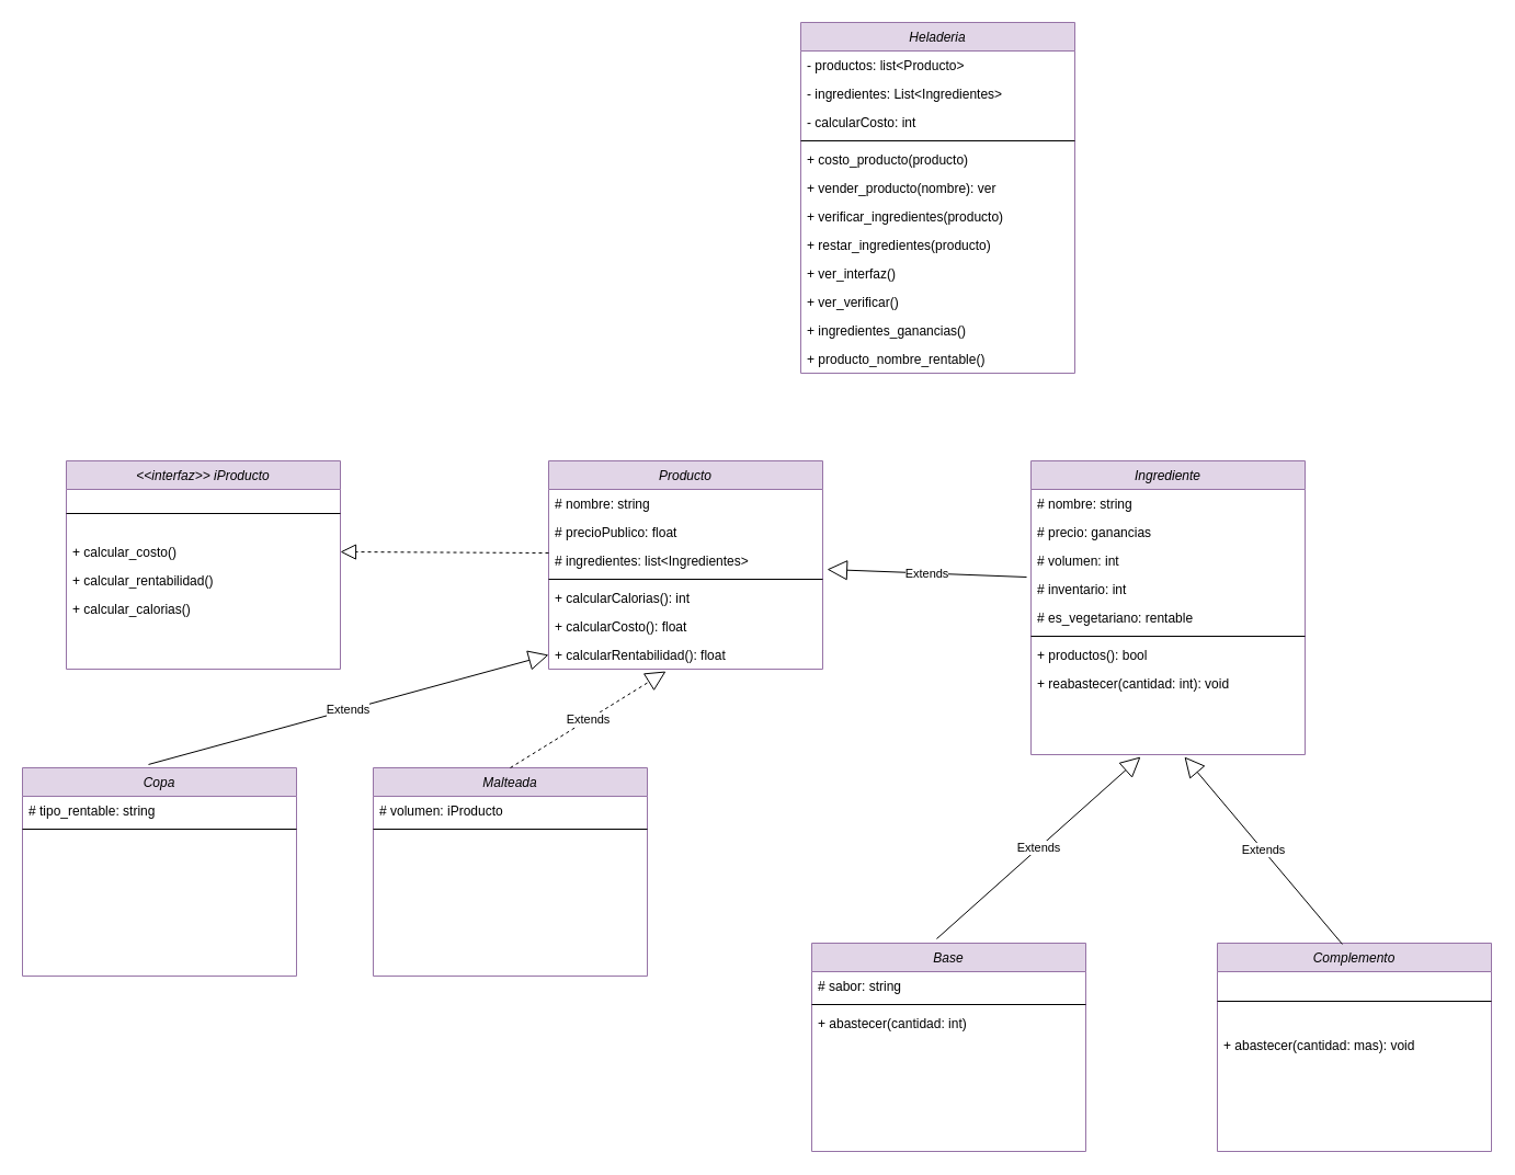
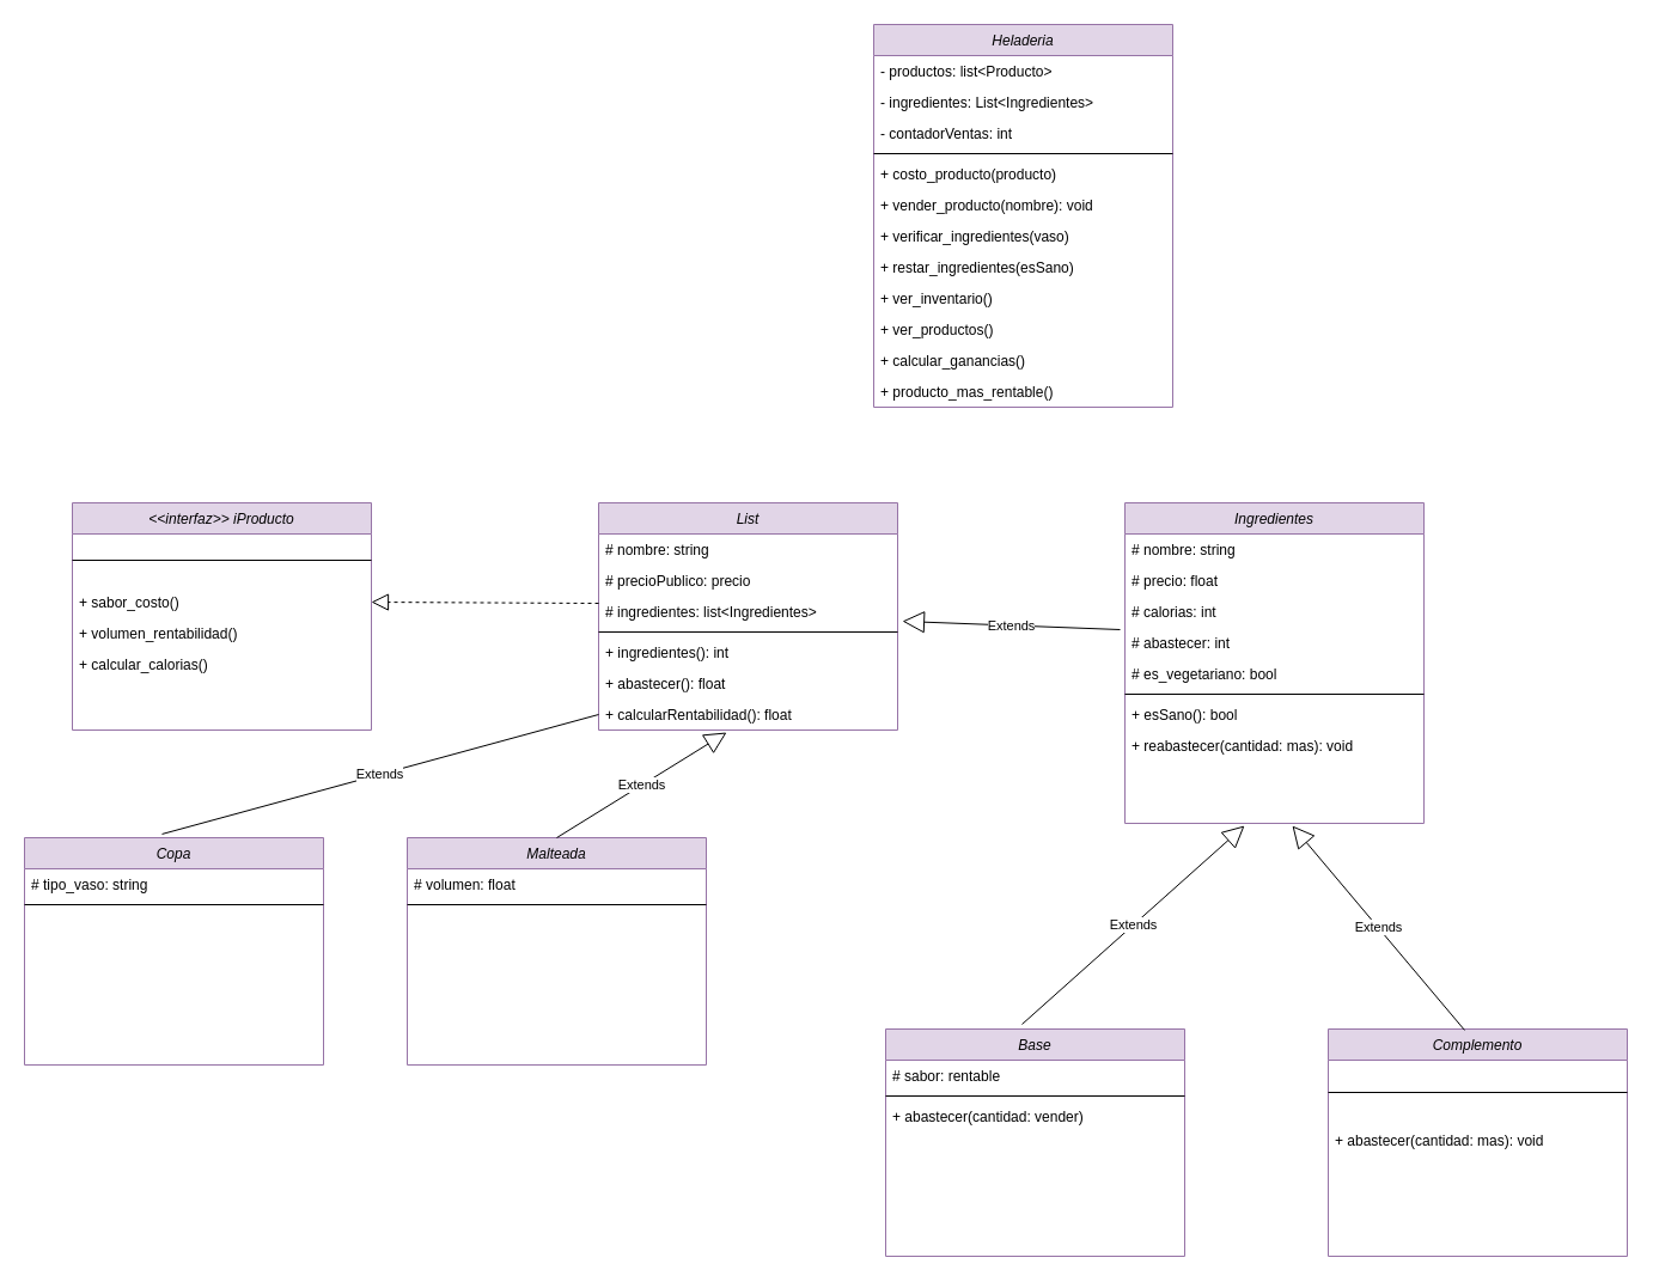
- <mxCell id="5" value="- calcularCosto: int" style="text;align=left;verticalAlign=top;spacingLeft=4;spacingRight=4;overflow=hidden;rotatable=0;points=[[0,0.5],[1,0.5]];portConstraint=eastwest;rounded=0;shadow=0;html=0;" parent="2" vertex="1"><mxGeometry y="78" width="250" height="26" as="geometry" /></mxCell>
+ <mxCell id="5" value="- contadorVentas: int" style="text;align=left;verticalAlign=top;spacingLeft=4;spacingRight=4;overflow=hidden;rotatable=0;points=[[0,0.5],[1,0.5]];portConstraint=eastwest;rounded=0;shadow=0;html=0;" parent="2" vertex="1"><mxGeometry y="78" width="250" height="26" as="geometry" /></mxCell>
- <mxCell id="8" value="+ vender_producto(nombre): ver" style="text;align=left;verticalAlign=top;spacingLeft=4;spacingRight=4;overflow=hidden;rotatable=0;points=[[0,0.5],[1,0.5]];portConstraint=eastwest;" parent="2" vertex="1"><mxGeometry y="138" width="250" height="26" as="geometry" /></mxCell>
+ <mxCell id="8" value="+ vender_producto(nombre): void" style="text;align=left;verticalAlign=top;spacingLeft=4;spacingRight=4;overflow=hidden;rotatable=0;points=[[0,0.5],[1,0.5]];portConstraint=eastwest;" parent="2" vertex="1"><mxGeometry y="138" width="250" height="26" as="geometry" /></mxCell>
- <mxCell id="9" value="+ verificar_ingredientes(producto)" style="text;align=left;verticalAlign=top;spacingLeft=4;spacingRight=4;overflow=hidden;rotatable=0;points=[[0,0.5],[1,0.5]];portConstraint=eastwest;" vertex="1" parent="2"><mxGeometry y="164" width="250" height="26" as="geometry" /></mxCell>
+ <mxCell id="9" value="+ verificar_ingredientes(vaso)" style="text;align=left;verticalAlign=top;spacingLeft=4;spacingRight=4;overflow=hidden;rotatable=0;points=[[0,0.5],[1,0.5]];portConstraint=eastwest;" vertex="1" parent="2"><mxGeometry y="164" width="250" height="26" as="geometry" /></mxCell>
- <mxCell id="10" value="+ restar_ingredientes(producto)" style="text;align=left;verticalAlign=top;spacingLeft=4;spacingRight=4;overflow=hidden;rotatable=0;points=[[0,0.5],[1,0.5]];portConstraint=eastwest;" vertex="1" parent="2"><mxGeometry y="190" width="250" height="26" as="geometry" /></mxCell>
+ <mxCell id="10" value="+ restar_ingredientes(esSano)" style="text;align=left;verticalAlign=top;spacingLeft=4;spacingRight=4;overflow=hidden;rotatable=0;points=[[0,0.5],[1,0.5]];portConstraint=eastwest;" vertex="1" parent="2"><mxGeometry y="190" width="250" height="26" as="geometry" /></mxCell>
- <mxCell id="11" value="+ ver_interfaz()" style="text;align=left;verticalAlign=top;spacingLeft=4;spacingRight=4;overflow=hidden;rotatable=0;points=[[0,0.5],[1,0.5]];portConstraint=eastwest;" vertex="1" parent="2"><mxGeometry y="216" width="250" height="26" as="geometry" /></mxCell>
+ <mxCell id="11" value="+ ver_inventario()" style="text;align=left;verticalAlign=top;spacingLeft=4;spacingRight=4;overflow=hidden;rotatable=0;points=[[0,0.5],[1,0.5]];portConstraint=eastwest;" vertex="1" parent="2"><mxGeometry y="216" width="250" height="26" as="geometry" /></mxCell>
- <mxCell id="12" value="+ ver_verificar()" style="text;align=left;verticalAlign=top;spacingLeft=4;spacingRight=4;overflow=hidden;rotatable=0;points=[[0,0.5],[1,0.5]];portConstraint=eastwest;" vertex="1" parent="2"><mxGeometry y="242" width="250" height="26" as="geometry" /></mxCell>
+ <mxCell id="12" value="+ ver_productos()" style="text;align=left;verticalAlign=top;spacingLeft=4;spacingRight=4;overflow=hidden;rotatable=0;points=[[0,0.5],[1,0.5]];portConstraint=eastwest;" vertex="1" parent="2"><mxGeometry y="242" width="250" height="26" as="geometry" /></mxCell>
- <mxCell id="13" value="+ ingredientes_ganancias()" style="text;align=left;verticalAlign=top;spacingLeft=4;spacingRight=4;overflow=hidden;rotatable=0;points=[[0,0.5],[1,0.5]];portConstraint=eastwest;" vertex="1" parent="2"><mxGeometry y="268" width="250" height="26" as="geometry" /></mxCell>
+ <mxCell id="13" value="+ calcular_ganancias()" style="text;align=left;verticalAlign=top;spacingLeft=4;spacingRight=4;overflow=hidden;rotatable=0;points=[[0,0.5],[1,0.5]];portConstraint=eastwest;" vertex="1" parent="2"><mxGeometry y="268" width="250" height="26" as="geometry" /></mxCell>
- <mxCell id="14" value="+ producto_nombre_rentable()" style="text;align=left;verticalAlign=top;spacingLeft=4;spacingRight=4;overflow=hidden;rotatable=0;points=[[0,0.5],[1,0.5]];portConstraint=eastwest;" vertex="1" parent="2"><mxGeometry y="294" width="250" height="26" as="geometry" /></mxCell>
+ <mxCell id="14" value="+ producto_mas_rentable()" style="text;align=left;verticalAlign=top;spacingLeft=4;spacingRight=4;overflow=hidden;rotatable=0;points=[[0,0.5],[1,0.5]];portConstraint=eastwest;" vertex="1" parent="2"><mxGeometry y="294" width="250" height="26" as="geometry" /></mxCell>
- <mxCell id="15" value="Producto" style="swimlane;fontStyle=2;align=center;verticalAlign=top;childLayout=stackLayout;horizontal=1;startSize=26;horizontalStack=0;resizeParent=1;resizeLast=0;collapsible=1;marginBottom=0;rounded=0;shadow=0;strokeWidth=1;fillColor=#e1d5e7;strokeColor=#9673a6;" vertex="1" parent="1"><mxGeometry x="500" y="420" width="250" height="190" as="geometry"><mxRectangle x="230" y="140" width="160" height="26" as="alternateBounds" /></mxGeometry></mxCell>
+ <mxCell id="15" value="List" style="swimlane;fontStyle=2;align=center;verticalAlign=top;childLayout=stackLayout;horizontal=1;startSize=26;horizontalStack=0;resizeParent=1;resizeLast=0;collapsible=1;marginBottom=0;rounded=0;shadow=0;strokeWidth=1;fillColor=#e1d5e7;strokeColor=#9673a6;" vertex="1" parent="1"><mxGeometry x="500" y="420" width="250" height="190" as="geometry"><mxRectangle x="230" y="140" width="160" height="26" as="alternateBounds" /></mxGeometry></mxCell>
- <mxCell id="23" value="Ingrediente" style="swimlane;fontStyle=2;align=center;verticalAlign=top;childLayout=stackLayout;horizontal=1;startSize=26;horizontalStack=0;resizeParent=1;resizeLast=0;collapsible=1;marginBottom=0;rounded=0;shadow=0;strokeWidth=1;fillColor=#e1d5e7;strokeColor=#9673a6;" vertex="1" parent="1"><mxGeometry x="940" y="420" width="250" height="268" as="geometry"><mxRectangle x="230" y="140" width="160" height="26" as="alternateBounds" /></mxGeometry></mxCell>
+ <mxCell id="23" value="Ingredientes" style="swimlane;fontStyle=2;align=center;verticalAlign=top;childLayout=stackLayout;horizontal=1;startSize=26;horizontalStack=0;resizeParent=1;resizeLast=0;collapsible=1;marginBottom=0;rounded=0;shadow=0;strokeWidth=1;fillColor=#e1d5e7;strokeColor=#9673a6;" vertex="1" parent="1"><mxGeometry x="940" y="420" width="250" height="268" as="geometry"><mxRectangle x="230" y="140" width="160" height="26" as="alternateBounds" /></mxGeometry></mxCell>
- <mxCell id="17" value="# precioPublico: float" style="text;align=left;verticalAlign=top;spacingLeft=4;spacingRight=4;overflow=hidden;rotatable=0;points=[[0,0.5],[1,0.5]];portConstraint=eastwest;rounded=0;shadow=0;html=0;" vertex="1" parent="15"><mxGeometry y="52" width="250" height="26" as="geometry" /></mxCell>
+ <mxCell id="17" value="# precioPublico: precio" style="text;align=left;verticalAlign=top;spacingLeft=4;spacingRight=4;overflow=hidden;rotatable=0;points=[[0,0.5],[1,0.5]];portConstraint=eastwest;rounded=0;shadow=0;html=0;" vertex="1" parent="15"><mxGeometry y="52" width="250" height="26" as="geometry" /></mxCell>
- <mxCell id="25" value="# precio: ganancias" style="text;align=left;verticalAlign=top;spacingLeft=4;spacingRight=4;overflow=hidden;rotatable=0;points=[[0,0.5],[1,0.5]];portConstraint=eastwest;rounded=0;shadow=0;html=0;" vertex="1" parent="23"><mxGeometry y="52" width="250" height="26" as="geometry" /></mxCell>
+ <mxCell id="25" value="# precio: float" style="text;align=left;verticalAlign=top;spacingLeft=4;spacingRight=4;overflow=hidden;rotatable=0;points=[[0,0.5],[1,0.5]];portConstraint=eastwest;rounded=0;shadow=0;html=0;" vertex="1" parent="23"><mxGeometry y="52" width="250" height="26" as="geometry" /></mxCell>
- <mxCell id="47" value="+ calcular_costo()" style="text;align=left;verticalAlign=top;spacingLeft=4;spacingRight=4;overflow=hidden;rotatable=0;points=[[0,0.5],[1,0.5]];portConstraint=eastwest;" vertex="1" parent="45"><mxGeometry y="70" width="250" height="26" as="geometry" /></mxCell>
+ <mxCell id="47" value="+ sabor_costo()" style="text;align=left;verticalAlign=top;spacingLeft=4;spacingRight=4;overflow=hidden;rotatable=0;points=[[0,0.5],[1,0.5]];portConstraint=eastwest;" vertex="1" parent="45"><mxGeometry y="70" width="250" height="26" as="geometry" /></mxCell>
- <mxCell id="26" value="# volumen: int" style="text;align=left;verticalAlign=top;spacingLeft=4;spacingRight=4;overflow=hidden;rotatable=0;points=[[0,0.5],[1,0.5]];portConstraint=eastwest;rounded=0;shadow=0;html=0;" vertex="1" parent="23"><mxGeometry y="78" width="250" height="26" as="geometry" /></mxCell>
+ <mxCell id="26" value="# calorias: int" style="text;align=left;verticalAlign=top;spacingLeft=4;spacingRight=4;overflow=hidden;rotatable=0;points=[[0,0.5],[1,0.5]];portConstraint=eastwest;rounded=0;shadow=0;html=0;" vertex="1" parent="23"><mxGeometry y="78" width="250" height="26" as="geometry" /></mxCell>
- <mxCell id="48" value="+ calcular_rentabilidad()" style="text;align=left;verticalAlign=top;spacingLeft=4;spacingRight=4;overflow=hidden;rotatable=0;points=[[0,0.5],[1,0.5]];portConstraint=eastwest;" vertex="1" parent="45"><mxGeometry y="96" width="250" height="26" as="geometry" /></mxCell>
+ <mxCell id="48" value="+ volumen_rentabilidad()" style="text;align=left;verticalAlign=top;spacingLeft=4;spacingRight=4;overflow=hidden;rotatable=0;points=[[0,0.5],[1,0.5]];portConstraint=eastwest;" vertex="1" parent="45"><mxGeometry y="96" width="250" height="26" as="geometry" /></mxCell>
- <mxCell id="27" value="# inventario: int" style="text;align=left;verticalAlign=top;spacingLeft=4;spacingRight=4;overflow=hidden;rotatable=0;points=[[0,0.5],[1,0.5]];portConstraint=eastwest;rounded=0;shadow=0;html=0;" vertex="1" parent="23"><mxGeometry y="104" width="250" height="26" as="geometry" /></mxCell>
+ <mxCell id="27" value="# abastecer: int" style="text;align=left;verticalAlign=top;spacingLeft=4;spacingRight=4;overflow=hidden;rotatable=0;points=[[0,0.5],[1,0.5]];portConstraint=eastwest;rounded=0;shadow=0;html=0;" vertex="1" parent="23"><mxGeometry y="104" width="250" height="26" as="geometry" /></mxCell>
- <mxCell id="20" value="+ calcularCalorias(): int" style="text;align=left;verticalAlign=top;spacingLeft=4;spacingRight=4;overflow=hidden;rotatable=0;points=[[0,0.5],[1,0.5]];portConstraint=eastwest;" vertex="1" parent="15"><mxGeometry y="112" width="250" height="26" as="geometry" /></mxCell>
+ <mxCell id="20" value="+ ingredientes(): int" style="text;align=left;verticalAlign=top;spacingLeft=4;spacingRight=4;overflow=hidden;rotatable=0;points=[[0,0.5],[1,0.5]];portConstraint=eastwest;" vertex="1" parent="15"><mxGeometry y="112" width="250" height="26" as="geometry" /></mxCell>
- <mxCell id="28" value="# es_vegetariano: rentable" style="text;align=left;verticalAlign=top;spacingLeft=4;spacingRight=4;overflow=hidden;rotatable=0;points=[[0,0.5],[1,0.5]];portConstraint=eastwest;rounded=0;shadow=0;html=0;" vertex="1" parent="23"><mxGeometry y="130" width="250" height="26" as="geometry" /></mxCell>
+ <mxCell id="28" value="# es_vegetariano: bool" style="text;align=left;verticalAlign=top;spacingLeft=4;spacingRight=4;overflow=hidden;rotatable=0;points=[[0,0.5],[1,0.5]];portConstraint=eastwest;rounded=0;shadow=0;html=0;" vertex="1" parent="23"><mxGeometry y="130" width="250" height="26" as="geometry" /></mxCell>
- <mxCell id="21" value="+ calcularCosto(): float" style="text;align=left;verticalAlign=top;spacingLeft=4;spacingRight=4;overflow=hidden;rotatable=0;points=[[0,0.5],[1,0.5]];portConstraint=eastwest;" vertex="1" parent="15"><mxGeometry y="138" width="250" height="26" as="geometry" /></mxCell>
+ <mxCell id="21" value="+ abastecer(): float" style="text;align=left;verticalAlign=top;spacingLeft=4;spacingRight=4;overflow=hidden;rotatable=0;points=[[0,0.5],[1,0.5]];portConstraint=eastwest;" vertex="1" parent="15"><mxGeometry y="138" width="250" height="26" as="geometry" /></mxCell>
- <mxCell id="30" value="+ productos(): bool" style="text;align=left;verticalAlign=top;spacingLeft=4;spacingRight=4;overflow=hidden;rotatable=0;points=[[0,0.5],[1,0.5]];portConstraint=eastwest;rounded=0;shadow=0;html=0;" vertex="1" parent="23"><mxGeometry y="164" width="250" height="26" as="geometry" /></mxCell>
+ <mxCell id="30" value="+ esSano(): bool" style="text;align=left;verticalAlign=top;spacingLeft=4;spacingRight=4;overflow=hidden;rotatable=0;points=[[0,0.5],[1,0.5]];portConstraint=eastwest;rounded=0;shadow=0;html=0;" vertex="1" parent="23"><mxGeometry y="164" width="250" height="26" as="geometry" /></mxCell>
- <mxCell id="51" value="Extends" style="endArrow=block;endSize=16;endFill=0;html=1;rounded=0;entryX=0;entryY=0.5;entryDx=0;entryDy=0;exitX=0.46;exitY=-0.016;exitDx=0;exitDy=0;exitPerimeter=0;" edge="1" parent="1" source="42" target="22"><mxGeometry width="160" relative="1" as="geometry"><mxPoint x="360" y="680" as="sourcePoint" /><mxPoint x="520" y="680" as="targetPoint" /></mxGeometry></mxCell>
+ <mxCell id="51" value="Extends" style="endArrow=none;endSize=16;endFill=0;html=1;rounded=0;entryX=0;entryY=0.5;entryDx=0;entryDy=0;exitX=0.46;exitY=-0.016;exitDx=0;exitDy=0;exitPerimeter=0;" edge="1" parent="1" source="42" target="22"><mxGeometry width="160" relative="1" as="geometry"><mxPoint x="360" y="680" as="sourcePoint" /><mxPoint x="520" y="680" as="targetPoint" /></mxGeometry></mxCell>
- <mxCell id="31" value="+ reabastecer(cantidad: int): void" style="text;align=left;verticalAlign=top;spacingLeft=4;spacingRight=4;overflow=hidden;rotatable=0;points=[[0,0.5],[1,0.5]];portConstraint=eastwest;" vertex="1" parent="23"><mxGeometry y="190" width="250" height="26" as="geometry" /></mxCell>
+ <mxCell id="31" value="+ reabastecer(cantidad: mas): void" style="text;align=left;verticalAlign=top;spacingLeft=4;spacingRight=4;overflow=hidden;rotatable=0;points=[[0,0.5],[1,0.5]];portConstraint=eastwest;" vertex="1" parent="23"><mxGeometry y="190" width="250" height="26" as="geometry" /></mxCell>
- <mxCell id="52" value="Extends" style="endArrow=block;endSize=16;endFill=0;html=1;rounded=0;entryX=0.428;entryY=1.077;entryDx=0;entryDy=0;entryPerimeter=0;exitX=0.5;exitY=0;exitDx=0;exitDy=0;dashed=1;" edge="1" parent="1" source="32" target="22"><mxGeometry width="160" relative="1" as="geometry"><mxPoint x="360" y="670" as="sourcePoint" /><mxPoint x="520" y="670" as="targetPoint" /></mxGeometry></mxCell>
+ <mxCell id="52" value="Extends" style="endArrow=block;endSize=16;endFill=0;html=1;rounded=0;entryX=0.428;entryY=1.077;entryDx=0;entryDy=0;entryPerimeter=0;exitX=0.5;exitY=0;exitDx=0;exitDy=0;" edge="1" parent="1" source="32" target="22"><mxGeometry width="160" relative="1" as="geometry"><mxPoint x="360" y="670" as="sourcePoint" /><mxPoint x="520" y="670" as="targetPoint" /></mxGeometry></mxCell>
- <mxCell id="43" value="# tipo_rentable: string" style="text;align=left;verticalAlign=top;spacingLeft=4;spacingRight=4;overflow=hidden;rotatable=0;points=[[0,0.5],[1,0.5]];portConstraint=eastwest;" vertex="1" parent="42"><mxGeometry y="26" width="250" height="26" as="geometry" /></mxCell>
+ <mxCell id="43" value="# tipo_vaso: string" style="text;align=left;verticalAlign=top;spacingLeft=4;spacingRight=4;overflow=hidden;rotatable=0;points=[[0,0.5],[1,0.5]];portConstraint=eastwest;" vertex="1" parent="42"><mxGeometry y="26" width="250" height="26" as="geometry" /></mxCell>
- <mxCell id="33" value="# volumen: iProducto" style="text;align=left;verticalAlign=top;spacingLeft=4;spacingRight=4;overflow=hidden;rotatable=0;points=[[0,0.5],[1,0.5]];portConstraint=eastwest;" vertex="1" parent="32"><mxGeometry y="26" width="250" height="26" as="geometry" /></mxCell>
+ <mxCell id="33" value="# volumen: float" style="text;align=left;verticalAlign=top;spacingLeft=4;spacingRight=4;overflow=hidden;rotatable=0;points=[[0,0.5],[1,0.5]];portConstraint=eastwest;" vertex="1" parent="32"><mxGeometry y="26" width="250" height="26" as="geometry" /></mxCell>
- <mxCell id="36" value="# sabor: string" style="text;align=left;verticalAlign=top;spacingLeft=4;spacingRight=4;overflow=hidden;rotatable=0;points=[[0,0.5],[1,0.5]];portConstraint=eastwest;" vertex="1" parent="35"><mxGeometry y="26" width="250" height="26" as="geometry" /></mxCell>
+ <mxCell id="36" value="# sabor: rentable" style="text;align=left;verticalAlign=top;spacingLeft=4;spacingRight=4;overflow=hidden;rotatable=0;points=[[0,0.5],[1,0.5]];portConstraint=eastwest;" vertex="1" parent="35"><mxGeometry y="26" width="250" height="26" as="geometry" /></mxCell>
- <mxCell id="38" value="+ abastecer(cantidad: int)" style="text;align=left;verticalAlign=top;spacingLeft=4;spacingRight=4;overflow=hidden;rotatable=0;points=[[0,0.5],[1,0.5]];portConstraint=eastwest;" vertex="1" parent="35"><mxGeometry y="60" width="250" height="26" as="geometry" /></mxCell>
+ <mxCell id="38" value="+ abastecer(cantidad: vender)" style="text;align=left;verticalAlign=top;spacingLeft=4;spacingRight=4;overflow=hidden;rotatable=0;points=[[0,0.5],[1,0.5]];portConstraint=eastwest;" vertex="1" parent="35"><mxGeometry y="60" width="250" height="26" as="geometry" /></mxCell>
